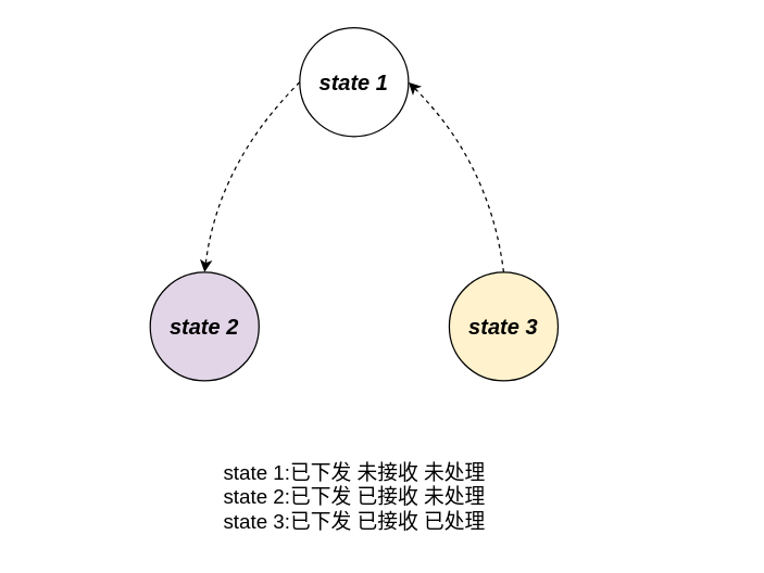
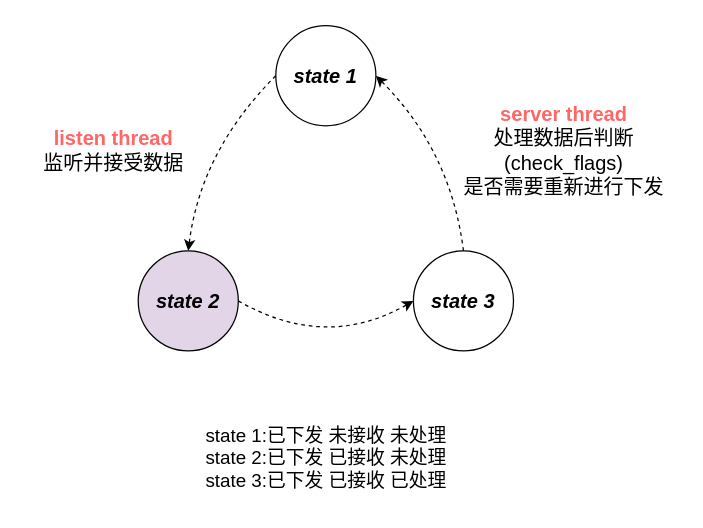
+ <mxCell id="8" value="&lt;font style=&quot;font-size: 16px; color: rgb(255, 102, 102);&quot;&gt;&lt;b style=&quot;&quot;&gt;listen thread&lt;/b&gt;&lt;/font&gt;&lt;div&gt;&lt;font style=&quot;font-size: 16px;&quot;&gt;监听并接受数据&lt;/font&gt;&lt;/div&gt;" style="text;html=1;align=center;verticalAlign=middle;resizable=0;points=[];autosize=1;strokeColor=none;fillColor=none;" vertex="1" parent="1"><mxGeometry x="20" y="95" width="140" height="50" as="geometry" /></mxCell>
+ <mxCell id="9" value="&lt;font style=&quot;font-size: 16px; background-color: light-dark(#ffffff, var(--ge-dark-color, #121212)); color: rgb(255, 102, 102);&quot;&gt;&lt;b&gt;server thread&lt;/b&gt;&lt;/font&gt;&lt;div&gt;&lt;span style=&quot;font-size: 16px;&quot;&gt;处理数据后判断&lt;/span&gt;&lt;/div&gt;&lt;div&gt;&lt;span style=&quot;font-size: 16px;&quot;&gt;(check_flags)&lt;/span&gt;&lt;/div&gt;&lt;div&gt;&lt;span style=&quot;font-size: 16px;&quot;&gt;是否需要重新进行下发&lt;/span&gt;&lt;/div&gt;" style="text;html=1;align=center;verticalAlign=middle;resizable=0;points=[];autosize=1;strokeColor=none;fillColor=none;" vertex="1" parent="1"><mxGeometry x="360" y="75" width="180" height="90" as="geometry" /></mxCell>
- <mxCell id="4" value="&lt;font style=&quot;font-size: 16px;&quot;&gt;&lt;b&gt;&lt;i&gt;state 3&lt;/i&gt;&lt;/b&gt;&lt;/font&gt;" style="ellipse;whiteSpace=wrap;html=1;aspect=fixed;fillColor=#fff2cc;" vertex="1" parent="1"><mxGeometry x="330" y="200" width="80" height="80" as="geometry" /></mxCell>
+ <mxCell id="4" value="&lt;font style=&quot;font-size: 16px;&quot;&gt;&lt;b&gt;&lt;i&gt;state 3&lt;/i&gt;&lt;/b&gt;&lt;/font&gt;" style="ellipse;whiteSpace=wrap;html=1;aspect=fixed;" vertex="1" parent="1"><mxGeometry x="330" y="200" width="80" height="80" as="geometry" /></mxCell>
+ <mxCell id="6" value="" style="endArrow=classic;html=1;rounded=0;curved=1;exitX=1;exitY=0.5;exitDx=0;exitDy=0;entryX=0;entryY=0.5;entryDx=0;entryDy=0;dashed=1;" edge="1" parent="1" source="3" target="4"><mxGeometry width="50" height="50" relative="1" as="geometry"><mxPoint x="230" y="70" as="sourcePoint" /><mxPoint x="160" y="210" as="targetPoint" /><Array as="points"><mxPoint x="260" y="280" /></Array></mxGeometry></mxCell>
